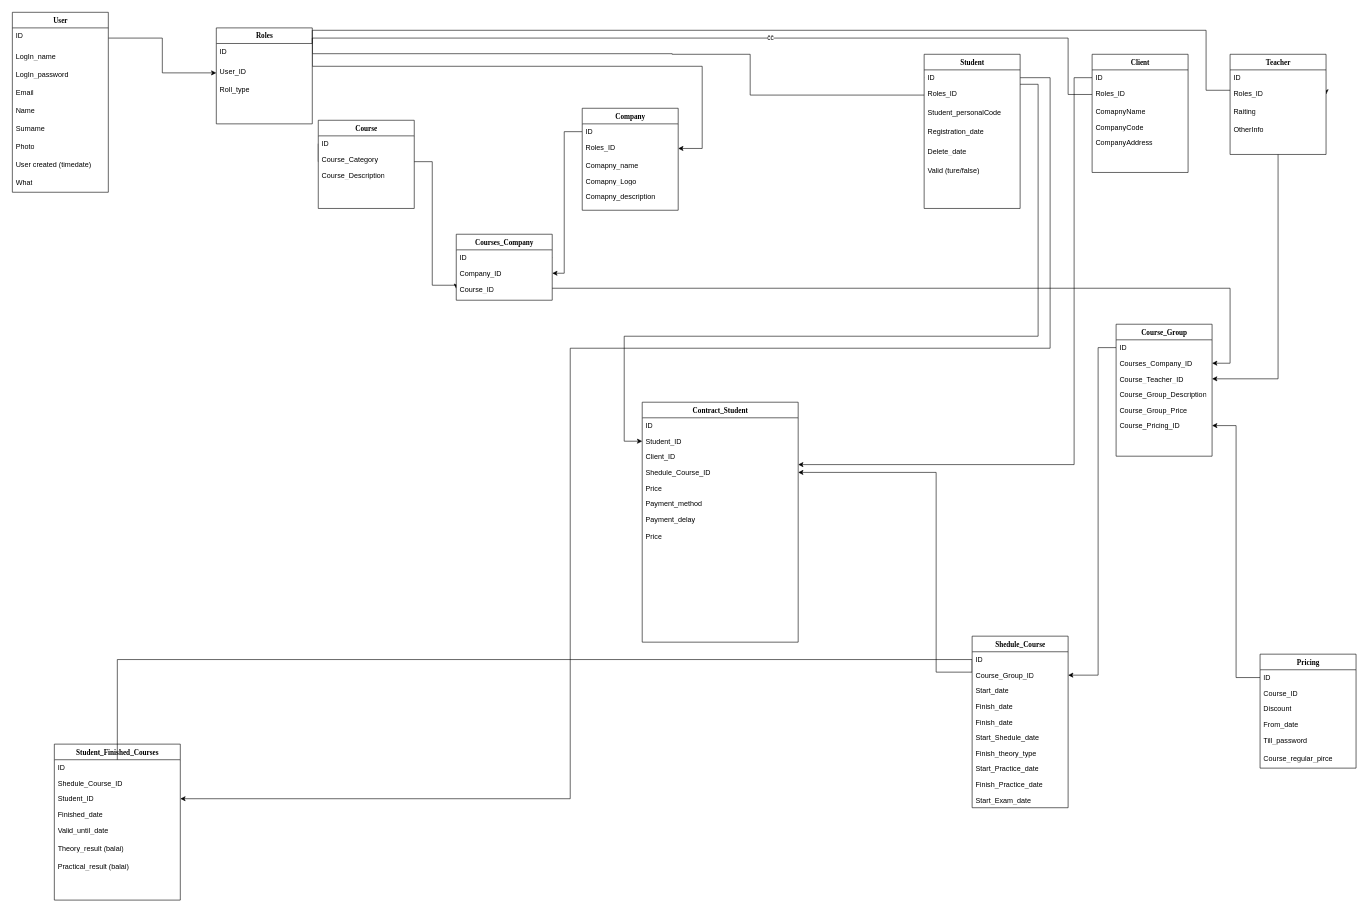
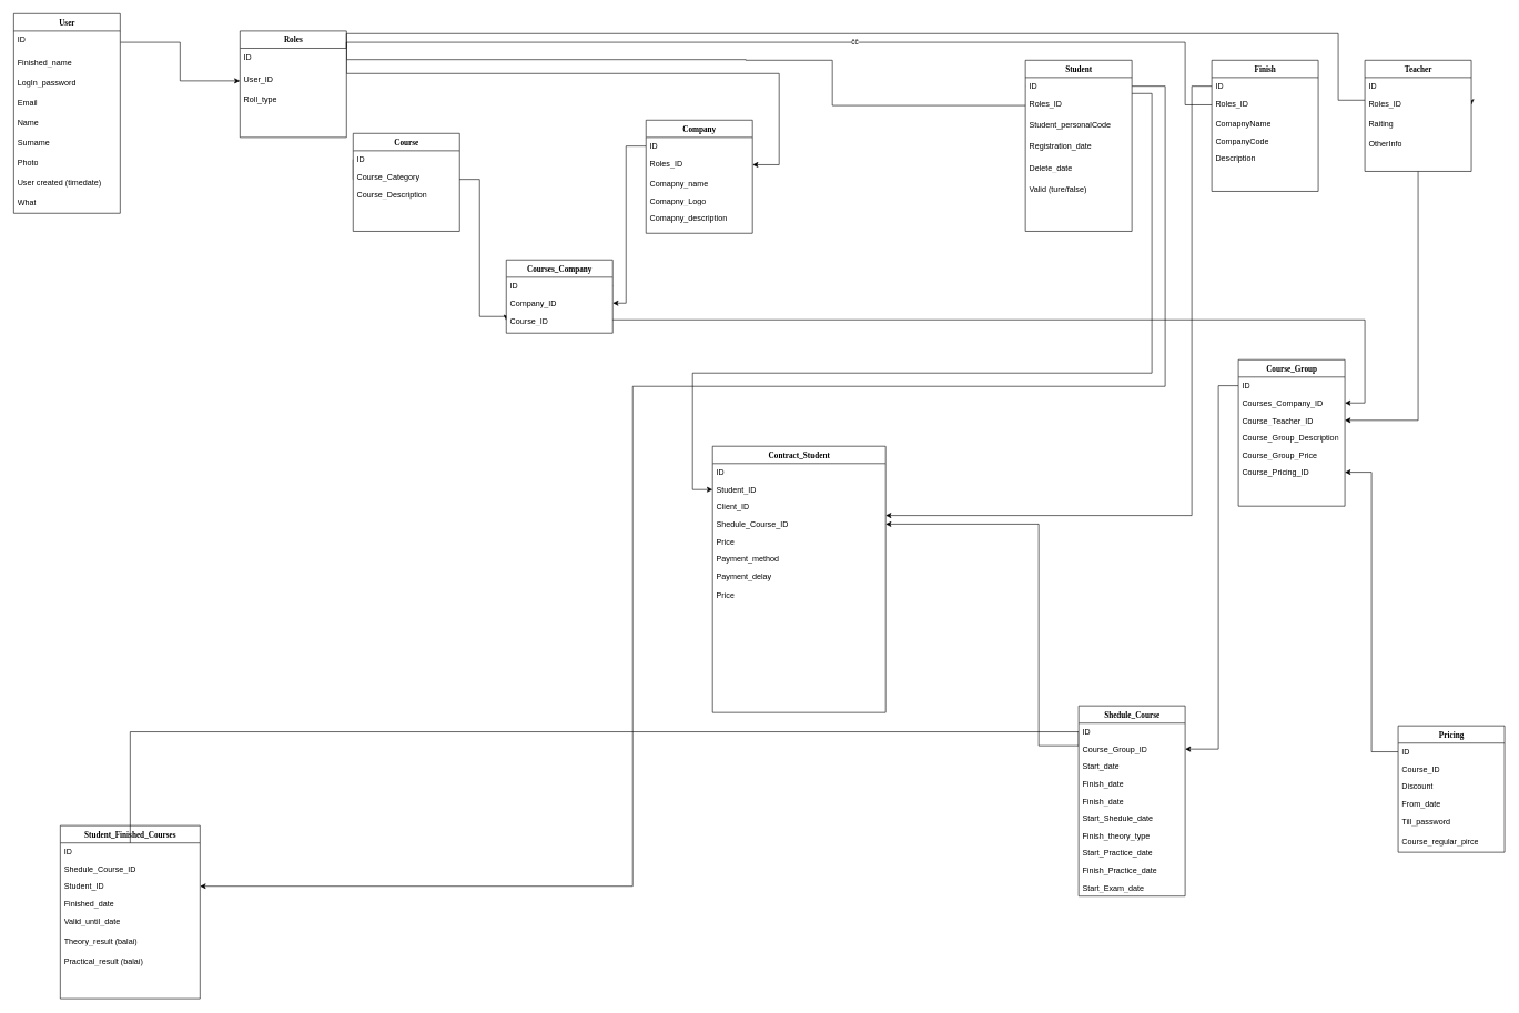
- <mxCell id="38" value="LogIn_name" style="text;html=1;strokeColor=none;fillColor=none;align=left;verticalAlign=top;spacingLeft=4;spacingRight=4;whiteSpace=wrap;overflow=hidden;rotatable=0;points=[[0,0.5],[1,0.5]];portConstraint=eastwest;" parent="36" vertex="1"><mxGeometry y="60" width="160" height="30" as="geometry" /></mxCell>
+ <mxCell id="38" value="Finished_name" style="text;html=1;strokeColor=none;fillColor=none;align=left;verticalAlign=top;spacingLeft=4;spacingRight=4;whiteSpace=wrap;overflow=hidden;rotatable=0;points=[[0,0.5],[1,0.5]];portConstraint=eastwest;" parent="36" vertex="1"><mxGeometry y="60" width="160" height="30" as="geometry" /></mxCell>
- <mxCell id="72" value="Client" style="swimlane;html=1;fontStyle=1;align=center;verticalAlign=top;childLayout=stackLayout;horizontal=1;startSize=26;horizontalStack=0;resizeParent=1;resizeLast=0;collapsible=1;marginBottom=0;swimlaneFillColor=#ffffff;rounded=0;shadow=0;comic=0;labelBackgroundColor=none;strokeWidth=1;fillColor=none;fontFamily=Verdana;fontSize=12" parent="1" vertex="1"><mxGeometry x="1820" y="90" width="160" height="197" as="geometry" /></mxCell>
+ <mxCell id="72" value="Finish" style="swimlane;html=1;fontStyle=1;align=center;verticalAlign=top;childLayout=stackLayout;horizontal=1;startSize=26;horizontalStack=0;resizeParent=1;resizeLast=0;collapsible=1;marginBottom=0;swimlaneFillColor=#ffffff;rounded=0;shadow=0;comic=0;labelBackgroundColor=none;strokeWidth=1;fillColor=none;fontFamily=Verdana;fontSize=12" parent="1" vertex="1"><mxGeometry x="1820" y="90" width="160" height="197" as="geometry" /></mxCell>
- <mxCell id="77" value="CompanyAddress" style="text;html=1;strokeColor=none;fillColor=none;align=left;verticalAlign=top;spacingLeft=4;spacingRight=4;whiteSpace=wrap;overflow=hidden;rotatable=0;points=[[0,0.5],[1,0.5]];portConstraint=eastwest;" parent="72" vertex="1"><mxGeometry y="134" width="160" height="26" as="geometry" /></mxCell>
+ <mxCell id="77" value="Description" style="text;html=1;strokeColor=none;fillColor=none;align=left;verticalAlign=top;spacingLeft=4;spacingRight=4;whiteSpace=wrap;overflow=hidden;rotatable=0;points=[[0,0.5],[1,0.5]];portConstraint=eastwest;" parent="72" vertex="1"><mxGeometry y="134" width="160" height="26" as="geometry" /></mxCell>
